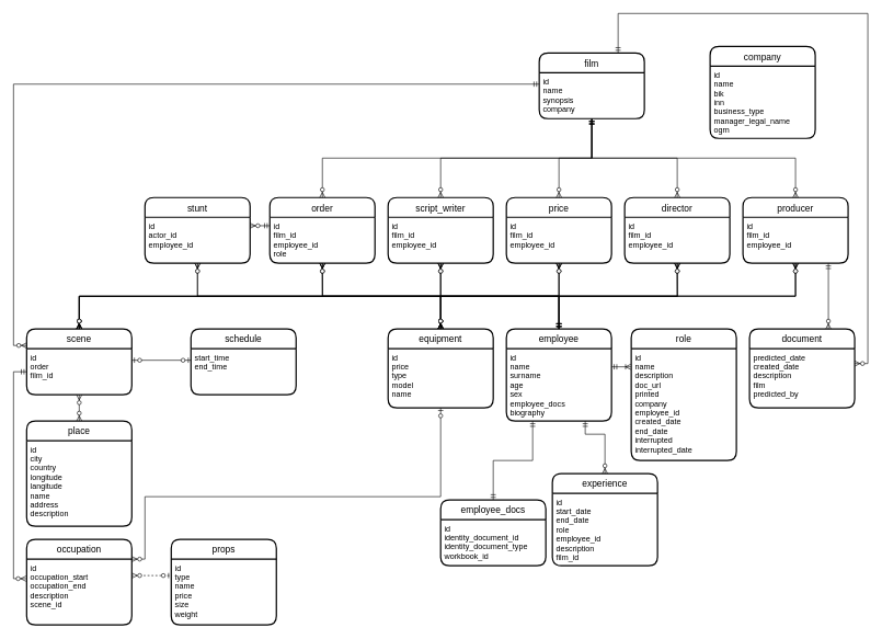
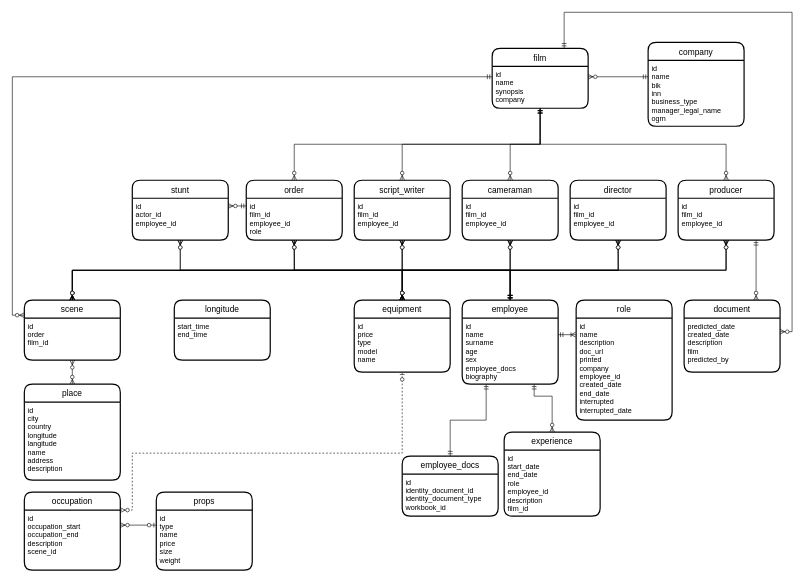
+ <mxCell id="14" style="edgeStyle=orthogonalEdgeStyle;rounded=0;orthogonalLoop=1;jettySize=auto;html=1;exitX=1;exitY=0.25;exitDx=0;exitDy=0;entryX=0;entryY=0.25;entryDx=0;entryDy=0;startArrow=ERzeroToMany;startFill=1;endArrow=ERmandOne;endFill=0;" parent="1" source="3" target="58" edge="1"><mxGeometry relative="1" as="geometry" /></mxCell>
- <mxCell id="25" style="edgeStyle=orthogonalEdgeStyle;rounded=0;orthogonalLoop=1;jettySize=auto;html=1;exitX=0.5;exitY=1;exitDx=0;exitDy=0;entryX=0.5;entryY=0;entryDx=0;entryDy=0;startArrow=ERmandOne;startFill=0;endArrow=ERzeroToMany;endFill=1;" parent="1" source="3" target="10" edge="1"><mxGeometry relative="1" as="geometry" /></mxCell>
- <mxCell id="8" value="price" style="swimlane;childLayout=stackLayout;horizontal=1;startSize=30;horizontalStack=0;rounded=1;fontSize=14;fontStyle=0;strokeWidth=2;resizeParent=0;resizeLast=1;shadow=0;dashed=0;align=center;" parent="1" vertex="1"><mxGeometry x="770" y="300" width="160" height="100" as="geometry"><mxRectangle x="360" y="400" width="110" height="30" as="alternateBounds" /></mxGeometry></mxCell>
+ <mxCell id="8" value="cameraman" style="swimlane;childLayout=stackLayout;horizontal=1;startSize=30;horizontalStack=0;rounded=1;fontSize=14;fontStyle=0;strokeWidth=2;resizeParent=0;resizeLast=1;shadow=0;dashed=0;align=center;" parent="1" vertex="1"><mxGeometry x="770" y="300" width="160" height="100" as="geometry"><mxRectangle x="360" y="400" width="110" height="30" as="alternateBounds" /></mxGeometry></mxCell>
- <mxCell id="51" value="schedule" style="swimlane;childLayout=stackLayout;horizontal=1;startSize=30;horizontalStack=0;rounded=1;fontSize=14;fontStyle=0;strokeWidth=2;resizeParent=0;resizeLast=1;shadow=0;dashed=0;align=center;" parent="1" vertex="1"><mxGeometry x="290" y="500" width="160" height="100" as="geometry"><mxRectangle x="360" y="400" width="110" height="30" as="alternateBounds" /></mxGeometry></mxCell>
+ <mxCell id="51" value="longitude" style="swimlane;childLayout=stackLayout;horizontal=1;startSize=30;horizontalStack=0;rounded=1;fontSize=14;fontStyle=0;strokeWidth=2;resizeParent=0;resizeLast=1;shadow=0;dashed=0;align=center;" parent="1" vertex="1"><mxGeometry x="290" y="500" width="160" height="100" as="geometry"><mxRectangle x="360" y="400" width="110" height="30" as="alternateBounds" /></mxGeometry></mxCell>
- <mxCell id="44" style="edgeStyle=orthogonalEdgeStyle;rounded=0;orthogonalLoop=1;jettySize=auto;html=1;entryX=1;entryY=0.25;entryDx=0;entryDy=0;startArrow=ERzeroToOne;startFill=1;endArrow=ERzeroToOne;endFill=1;exitX=0;exitY=0.25;exitDx=0;exitDy=0;" parent="1" source="52" target="56" edge="1"><mxGeometry relative="1" as="geometry"><mxPoint x="280" y="548" as="sourcePoint" /><Array as="points"><mxPoint x="290" y="548" /><mxPoint x="280" y="548" /></Array></mxGeometry></mxCell>
- <mxCell id="35" style="edgeStyle=orthogonalEdgeStyle;rounded=0;orthogonalLoop=1;jettySize=auto;html=1;exitX=-0.006;exitY=0.297;exitDx=0;exitDy=0;entryX=0;entryY=0.5;entryDx=0;entryDy=0;startArrow=ERzeroToMany;startFill=1;endArrow=ERmandOne;endFill=0;exitPerimeter=0;" parent="1" source="62" target="56" edge="1"><mxGeometry relative="1" as="geometry"><Array as="points"><mxPoint x="20" y="880" /><mxPoint x="20" y="565" /></Array></mxGeometry></mxCell>
- <mxCell id="36" style="edgeStyle=orthogonalEdgeStyle;rounded=0;orthogonalLoop=1;jettySize=auto;html=1;exitX=1;exitY=0;exitDx=0;exitDy=0;entryX=0.5;entryY=1;entryDx=0;entryDy=0;startArrow=ERzeroToMany;startFill=1;endArrow=ERzeroToOne;endFill=1;" parent="1" source="62" target="54" edge="1"><mxGeometry relative="1" as="geometry"><Array as="points"><mxPoint x="220" y="850" /><mxPoint x="220" y="755" /><mxPoint x="670" y="755" /></Array></mxGeometry></mxCell>
+ <mxCell id="36" style="edgeStyle=orthogonalEdgeStyle;rounded=0;orthogonalLoop=1;jettySize=auto;html=1;exitX=1;exitY=0;exitDx=0;exitDy=0;entryX=0.5;entryY=1;entryDx=0;entryDy=0;startArrow=ERzeroToMany;startFill=1;endArrow=ERzeroToOne;endFill=1;dashed=1;" parent="1" source="62" target="54" edge="1"><mxGeometry relative="1" as="geometry"><Array as="points"><mxPoint x="220" y="850" /><mxPoint x="220" y="755" /><mxPoint x="670" y="755" /></Array></mxGeometry></mxCell>
- <mxCell id="41" style="edgeStyle=orthogonalEdgeStyle;rounded=0;orthogonalLoop=1;jettySize=auto;html=1;startArrow=ERzeroToMany;startFill=1;endArrow=ERzeroToOne;endFill=1;entryX=0;entryY=0.25;entryDx=0;entryDy=0;exitX=1;exitY=0.25;exitDx=0;exitDy=0;dashed=1;" parent="1" source="62" target="60" edge="1"><mxGeometry relative="1" as="geometry"><mxPoint x="210" y="890" as="sourcePoint" /><mxPoint x="1060" y="895" as="targetPoint" /><Array as="points" /></mxGeometry></mxCell>
+ <mxCell id="41" style="edgeStyle=orthogonalEdgeStyle;rounded=0;orthogonalLoop=1;jettySize=auto;html=1;startArrow=ERzeroToMany;startFill=1;endArrow=ERzeroToOne;endFill=1;entryX=0;entryY=0.25;entryDx=0;entryDy=0;exitX=1;exitY=0.25;exitDx=0;exitDy=0;" parent="1" source="62" target="60" edge="1"><mxGeometry relative="1" as="geometry"><mxPoint x="210" y="890" as="sourcePoint" /><mxPoint x="1060" y="895" as="targetPoint" /><Array as="points" /></mxGeometry></mxCell>
